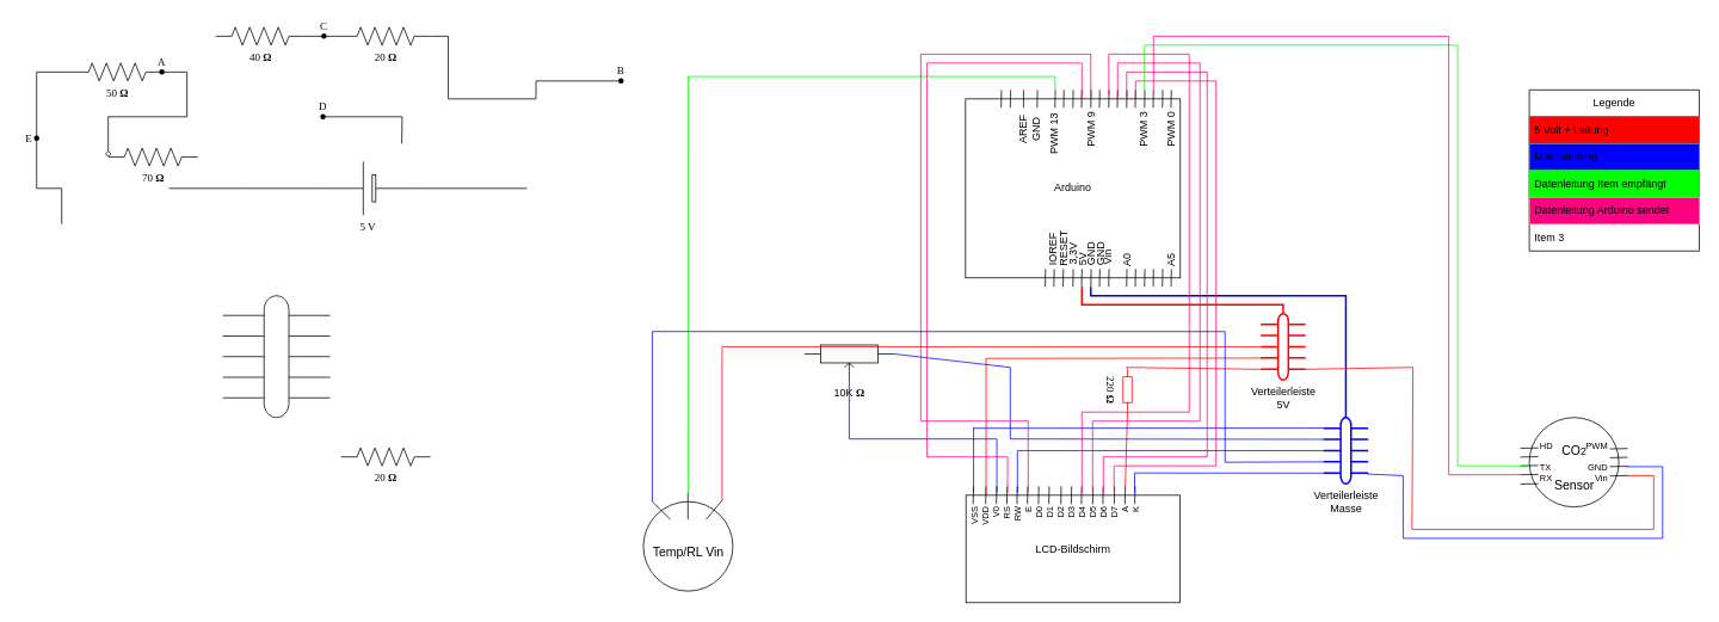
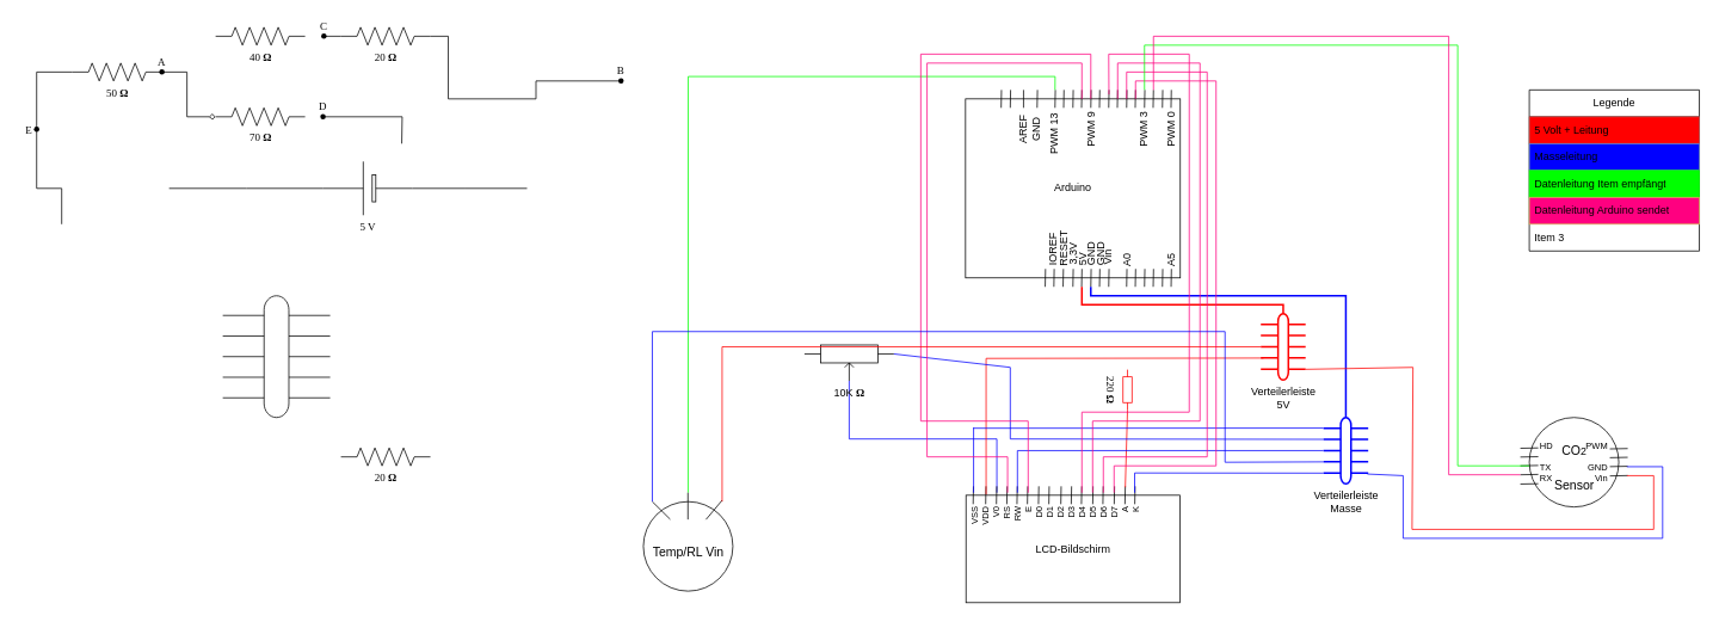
- <mxCell id="16" value="" style="edgeStyle=orthogonalEdgeStyle;rounded=0;html=1;exitX=1;exitY=0.5;exitPerimeter=0;entryPerimeter=0;labelBackgroundColor=none;startArrow=none;startFill=0;startSize=5;endArrow=none;endFill=0;endSize=5;jettySize=auto;orthogonalLoop=1;strokeWidth=1;fontFamily=Verdana;fontSize=12;" parent="1" source="3" target="15" edge="1"><mxGeometry relative="1" as="geometry"><mxPoint x="340" y="40" as="sourcePoint" /><mxPoint x="380" y="40" as="targetPoint" /></mxGeometry></mxCell>
- <mxCell id="18" value="E" style="shape=waypoint;sketch=0;fillStyle=solid;size=6;pointerEvents=1;points=[];fillColor=none;resizable=0;rotatable=0;perimeter=centerPerimeter;snapToPoint=1;verticalAlign=middle;spacingBottom=0;spacingTop=0;fontFamily=Verdana;fontSize=12;labelPosition=center;verticalLabelPosition=middle;align=left;spacingRight=0;spacingLeft=6;" parent="1" vertex="1"><mxGeometry x="20" y="134" width="40" height="40" as="geometry" /></mxCell>
+ <mxCell id="18" value="E" style="shape=waypoint;sketch=0;fillStyle=solid;size=6;pointerEvents=1;points=[];fillColor=none;resizable=0;rotatable=0;perimeter=centerPerimeter;snapToPoint=1;verticalAlign=middle;spacingBottom=0;spacingTop=0;fontFamily=Verdana;fontSize=12;labelPosition=center;verticalLabelPosition=middle;align=left;spacingRight=0;spacingLeft=6;" parent="1" vertex="1"><mxGeometry x="20" y="124" width="40" height="40" as="geometry" /></mxCell>
- <mxCell id="6" value="70&amp;nbsp;&lt;b&gt;Ω&lt;/b&gt;" style="verticalLabelPosition=bottom;shadow=0;dashed=0;align=center;html=1;verticalAlign=top;strokeWidth=1;shape=mxgraph.electrical.resistors.resistor_2;rounded=1;comic=0;labelBackgroundColor=none;fontFamily=Verdana;fontSize=12" parent="1" vertex="1"><mxGeometry x="120" y="165" width="100" height="20" as="geometry" /></mxCell>
+ <mxCell id="6" value="70&amp;nbsp;&lt;b&gt;Ω&lt;/b&gt;" style="verticalLabelPosition=bottom;shadow=0;dashed=0;align=center;html=1;verticalAlign=top;strokeWidth=1;shape=mxgraph.electrical.resistors.resistor_2;rounded=1;comic=0;labelBackgroundColor=none;fontFamily=Verdana;fontSize=12" parent="1" vertex="1"><mxGeometry x="240" y="120" width="100" height="20" as="geometry" /></mxCell>
- <mxCell id="101" value="" style="endArrow=none;html=1;rounded=0;entryX=0;entryY=0.84;entryDx=0;entryDy=0;entryPerimeter=0;exitX=0;exitY=0.5;exitDx=0;exitDy=0;exitPerimeter=0;strokeColor=#FF0000;" edge="1" parent="1" source="74" target="96"><mxGeometry width="50" height="50" relative="1" as="geometry"><mxPoint x="1328" y="410" as="sourcePoint" /><mxPoint x="1408" y="410" as="targetPoint" /><Array as="points"><mxPoint x="1258" y="410" /></Array></mxGeometry></mxCell>
